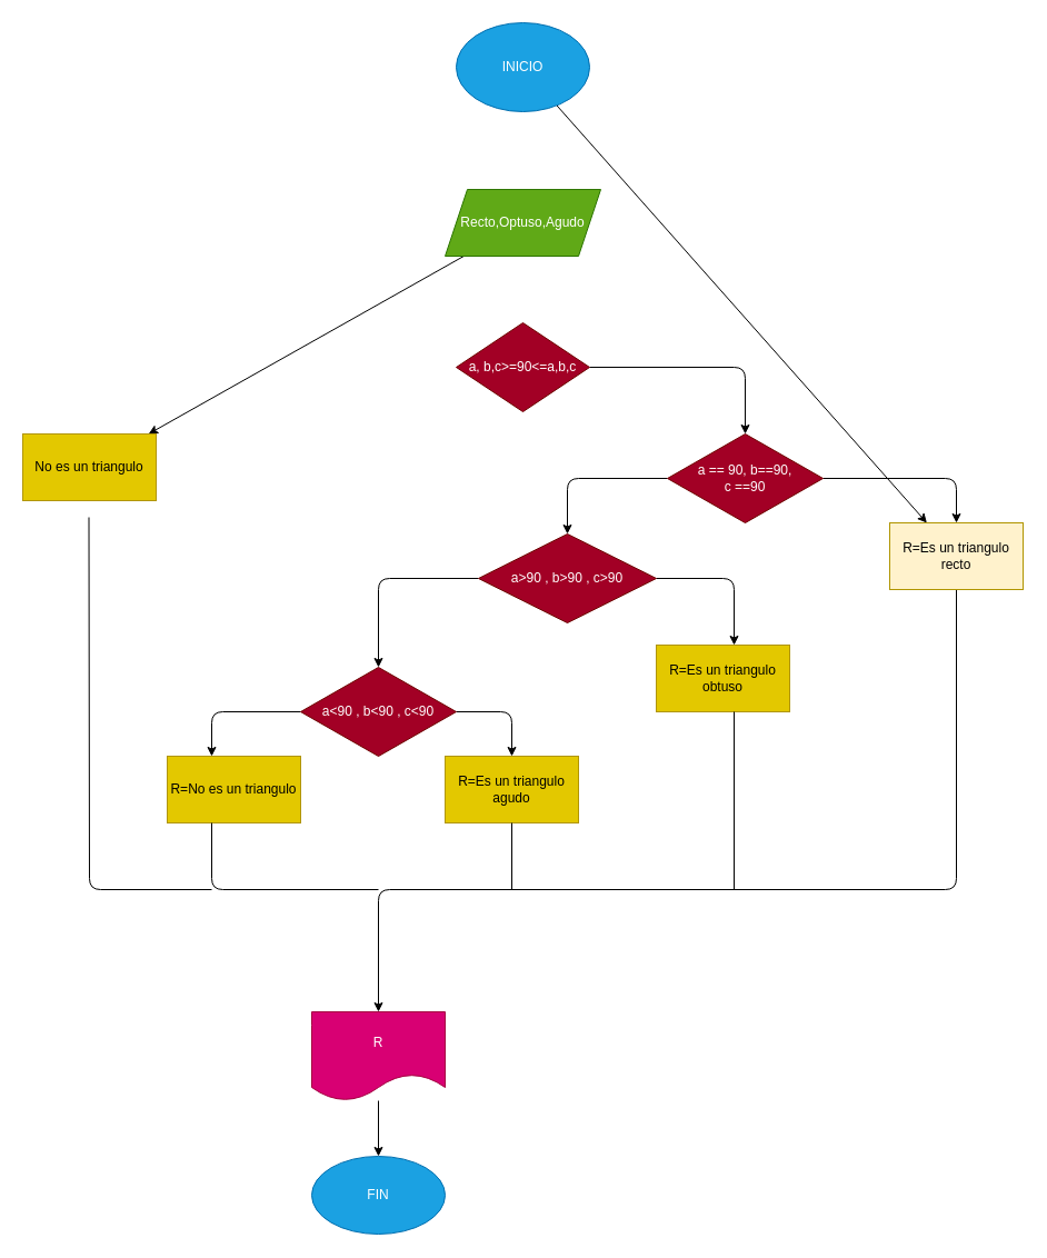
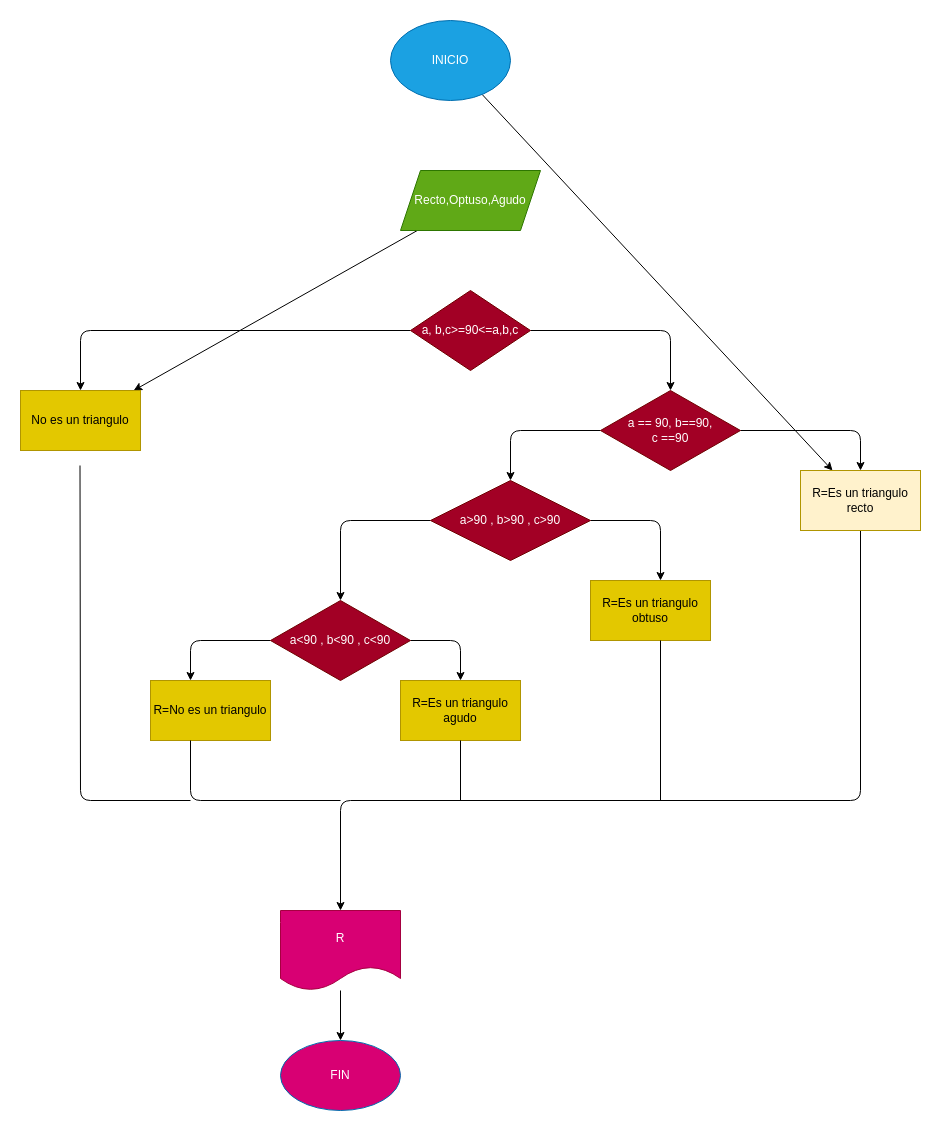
- <mxCell id="3" value="INICIO" style="ellipse;whiteSpace=wrap;html=1;fillColor=#1ba1e2;fontColor=#ffffff;strokeColor=#006EAF;" parent="1" vertex="1"><mxGeometry x="410" y="20" width="120" height="80" as="geometry" /></mxCell>
+ <mxCell id="3" value="INICIO" style="ellipse;whiteSpace=wrap;html=1;fillColor=#1ba1e2;fontColor=#ffffff;strokeColor=#006EAF;" parent="1" vertex="1"><mxGeometry x="390" y="20" width="120" height="80" as="geometry" /></mxCell>
+ <mxCell id="7" style="edgeStyle=none;html=1;" edge="1" parent="1" source="8" target="26"><mxGeometry relative="1" as="geometry"><mxPoint x="80" y="400" as="targetPoint" /><Array as="points"><mxPoint x="80" y="330" /></Array></mxGeometry></mxCell>
- <mxCell id="31" value="FIN" style="ellipse;whiteSpace=wrap;html=1;fillColor=#1ba1e2;fontColor=#ffffff;strokeColor=#006EAF;" vertex="1" parent="1"><mxGeometry x="280" y="1040" width="120" height="70" as="geometry" /></mxCell>
+ <mxCell id="31" value="FIN" style="ellipse;whiteSpace=wrap;html=1;fillColor=#d80073;fontColor=#ffffff;strokeColor=#006EAF;" vertex="1" parent="1"><mxGeometry x="280" y="1040" width="120" height="70" as="geometry" /></mxCell>
